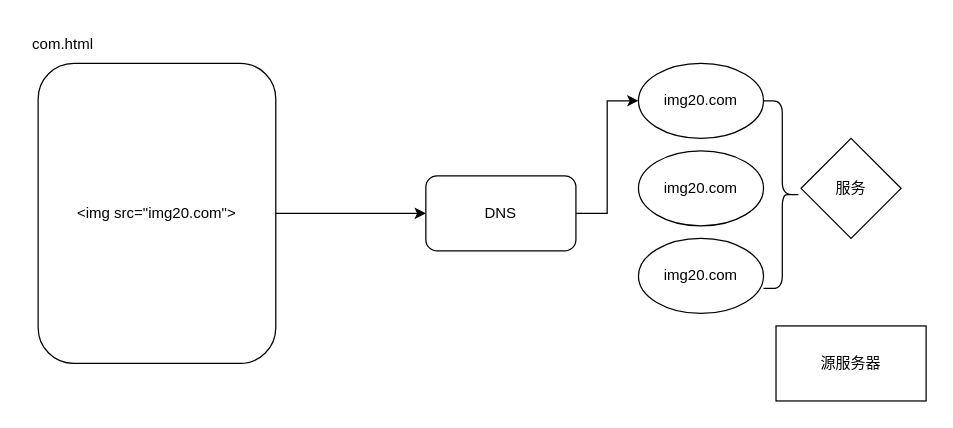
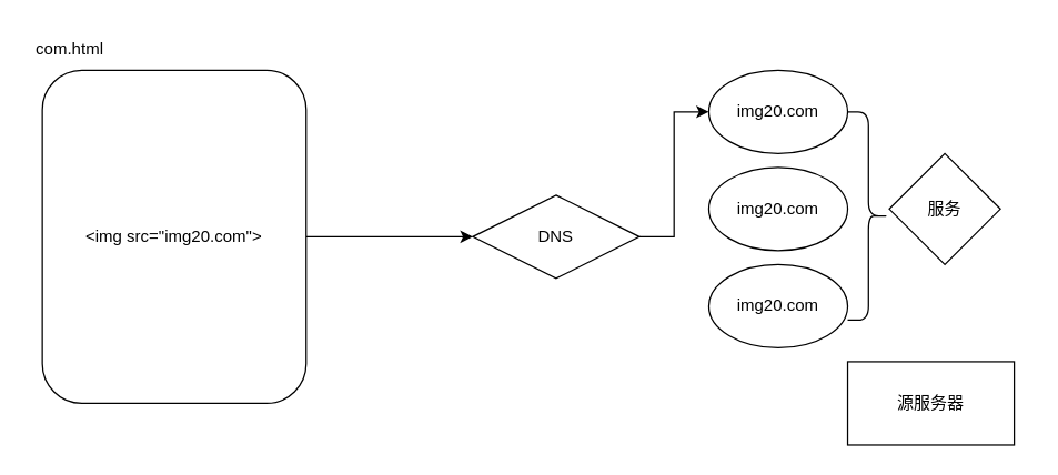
- <mxCell id="6" value="DNS" style="rounded=1;whiteSpace=wrap;html=1;" vertex="1" parent="1"><mxGeometry x="340" y="140" width="120" height="60" as="geometry" /></mxCell>
+ <mxCell id="6" value="DNS" style="rhombus;whiteSpace=wrap;html=1;" vertex="1" parent="1"><mxGeometry x="340" y="140" width="120" height="60" as="geometry" /></mxCell>
- <mxCell id="12" value="源服务器" style="rounded=0;whiteSpace=wrap;html=1;" vertex="1" parent="1"><mxGeometry x="620" y="260" width="120" height="60" as="geometry" /></mxCell>
+ <mxCell id="12" value="源服务器" style="rounded=0;whiteSpace=wrap;html=1;" vertex="1" parent="1"><mxGeometry x="610" y="260" width="120" height="60" as="geometry" /></mxCell>
